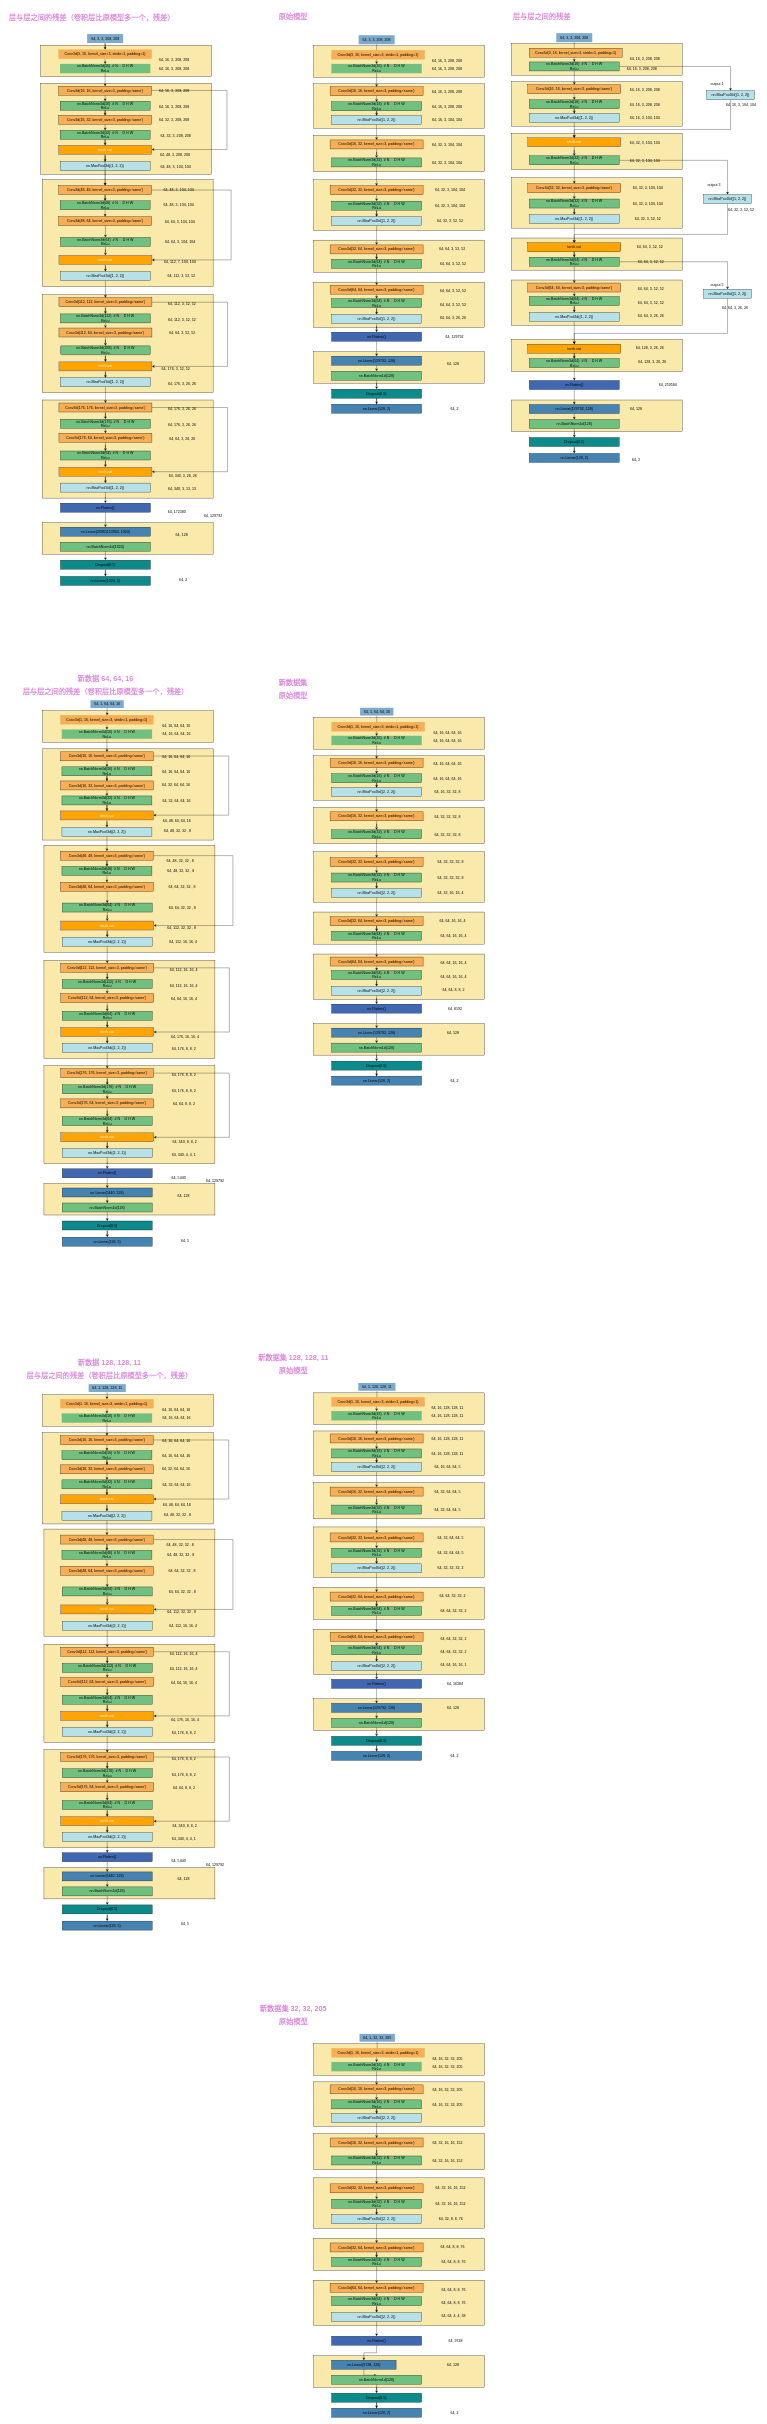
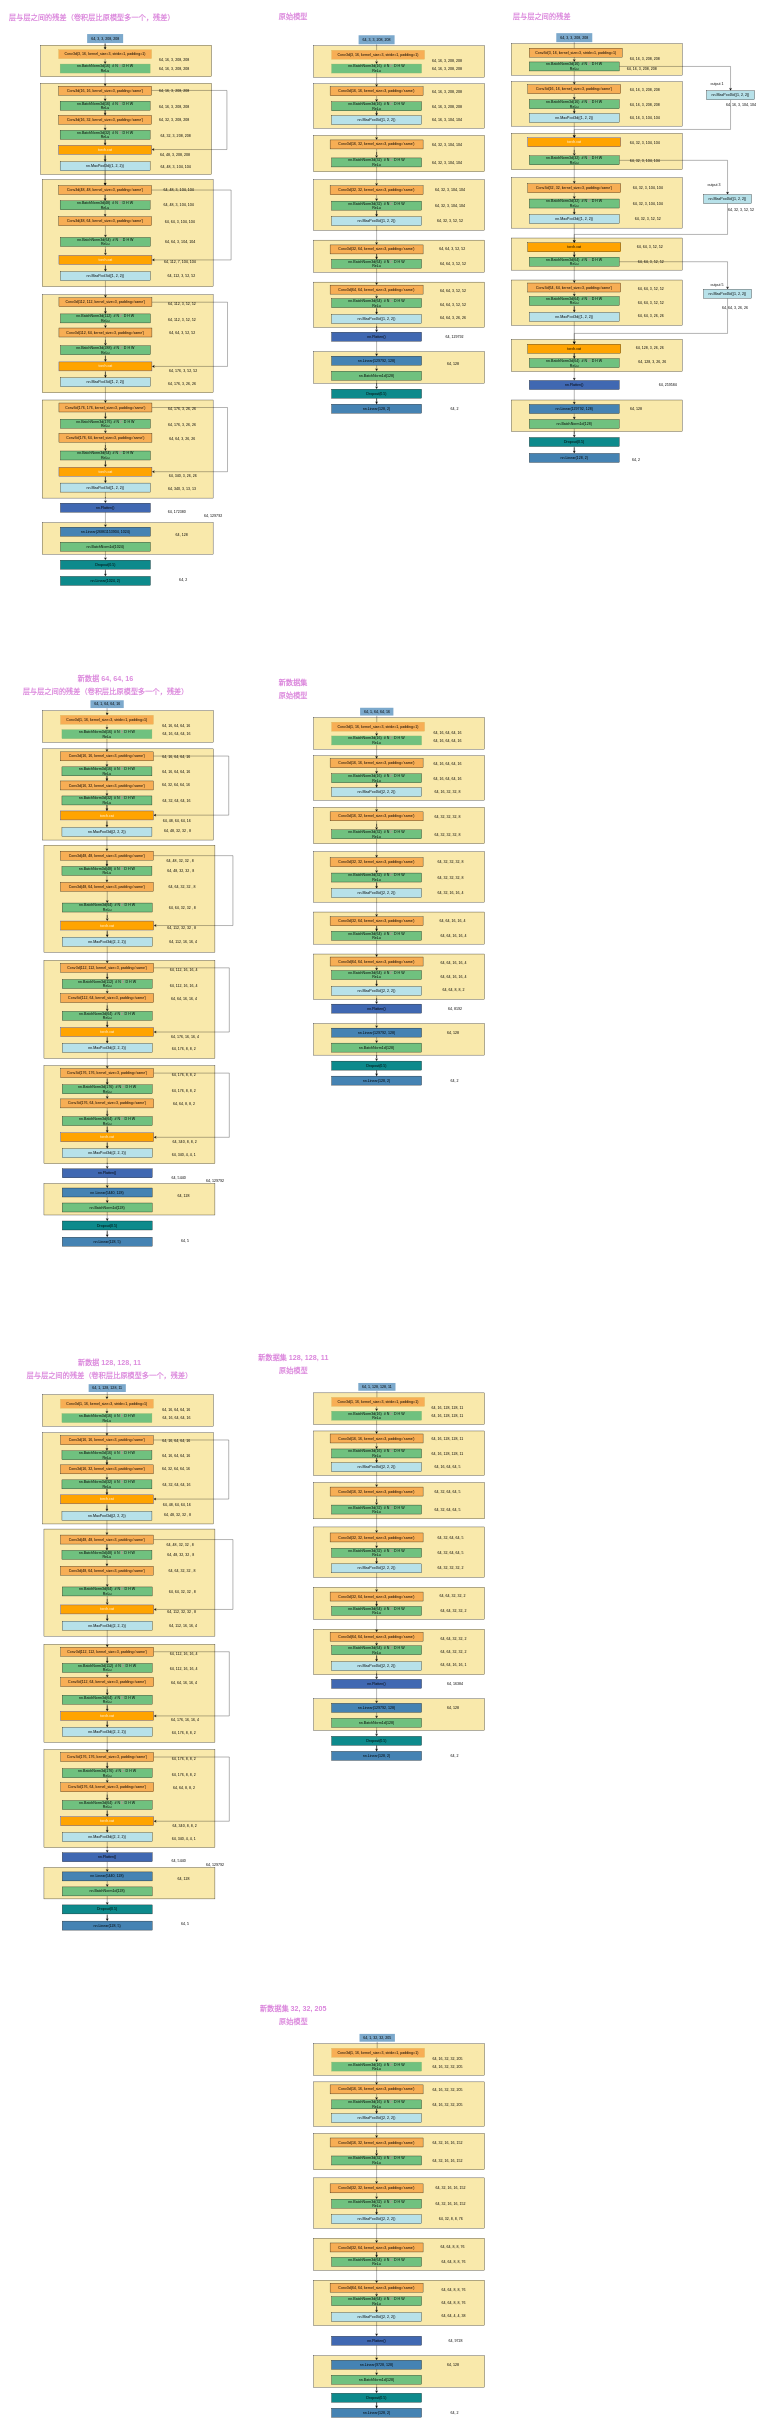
- <mxCell id="239" value="&lt;div&gt;nn.BatchNorm3d(288)&amp;nbsp; # N &lt;font color=&quot;#ff61ab&quot;&gt;C&lt;/font&gt; D H W&lt;br&gt;ReLu&lt;br&gt;&lt;/div&gt;" style="whiteSpace=wrap;html=1;fillColor=#70C17F;rounded=1;" parent="1" vertex="1"><mxGeometry x="201" y="1151" width="300" height="30" as="geometry" /></mxCell>
+ <mxCell id="239" value="&lt;div&gt;nn.BatchNorm3d(288)&amp;nbsp; # N &lt;font color=&quot;#ff61ab&quot;&gt;C&lt;/font&gt; D H W&lt;br&gt;ReLu&lt;br&gt;&lt;/div&gt;" style="whiteSpace=wrap;html=1;fillColor=#70C17F;" parent="1" vertex="1"><mxGeometry x="201" y="1151" width="300" height="30" as="geometry" /></mxCell>
- <mxCell id="236" value="64, 176, 3, 52, 52" style="text;html=1;align=center;verticalAlign=middle;resizable=0;points=[];autosize=1;strokeColor=none;fillColor=none;" parent="1" vertex="1"><mxGeometry x="526" y="1217" width="117" height="26" as="geometry" /></mxCell>
+ <mxCell id="236" value="64, 176, 3, 52, 52" style="text;html=1;align=center;verticalAlign=middle;resizable=0;points=[];autosize=1;strokeColor=none;fillColor=none;" parent="1" vertex="1"><mxGeometry x="551" y="1222" width="117" height="26" as="geometry" /></mxCell>
- <mxCell id="650" value="nn.Linear(9728, 128)" style="whiteSpace=wrap;html=1;fillColor=#4583B3;" parent="1" vertex="1"><mxGeometry x="1105" y="7867" width="215" height="30" as="geometry" /></mxCell>
+ <mxCell id="650" value="nn.Linear(9728, 128)" style="whiteSpace=wrap;html=1;fillColor=#4583B3;" parent="1" vertex="1"><mxGeometry x="1105" y="7867" width="300" height="30" as="geometry" /></mxCell>
